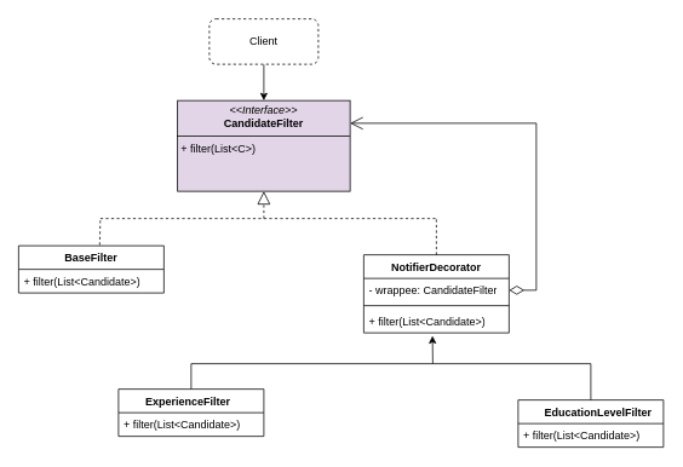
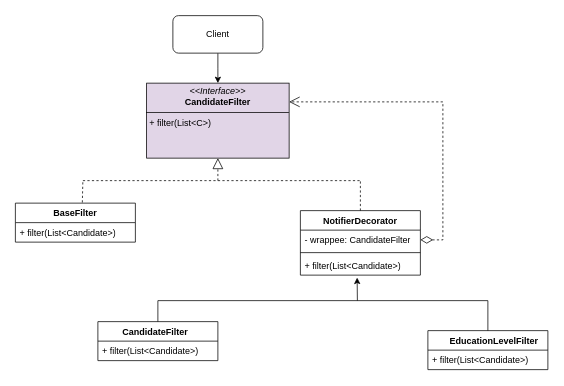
- <mxCell id="3" value="Client" style="rounded=1;whiteSpace=wrap;html=1;dashed=1;" vertex="1" parent="1"><mxGeometry x="230" y="20" width="120" height="50" as="geometry" /></mxCell>
+ <mxCell id="3" value="Client" style="rounded=1;whiteSpace=wrap;html=1;" vertex="1" parent="1"><mxGeometry x="230" y="20" width="120" height="50" as="geometry" /></mxCell>
- <mxCell id="19" value="" style="endArrow=open;html=1;endSize=12;startArrow=diamondThin;startSize=14;startFill=0;edgeStyle=orthogonalEdgeStyle;align=left;verticalAlign=bottom;rounded=0;exitX=1;exitY=0.5;exitDx=0;exitDy=0;entryX=1;entryY=0.25;entryDx=0;entryDy=0;" edge="1" parent="1" source="8" target="4"><mxGeometry x="-1" y="3" relative="1" as="geometry"><mxPoint x="690" y="250" as="sourcePoint" /><mxPoint x="490" y="170" as="targetPoint" /><Array as="points"><mxPoint x="590" y="319" /><mxPoint x="590" y="135" /></Array></mxGeometry></mxCell>
+ <mxCell id="19" value="" style="endArrow=open;html=1;endSize=12;startArrow=diamondThin;startSize=14;startFill=0;edgeStyle=orthogonalEdgeStyle;align=left;verticalAlign=bottom;rounded=0;exitX=1;exitY=0.5;exitDx=0;exitDy=0;entryX=1;entryY=0.25;entryDx=0;entryDy=0;dashed=1;" edge="1" parent="1" source="8" target="4"><mxGeometry x="-1" y="3" relative="1" as="geometry"><mxPoint x="690" y="250" as="sourcePoint" /><mxPoint x="490" y="170" as="targetPoint" /><Array as="points"><mxPoint x="590" y="319" /><mxPoint x="590" y="135" /></Array></mxGeometry></mxCell>
- <mxCell id="11" value="ExperienceFilter&amp;nbsp;&amp;nbsp;" style="swimlane;fontStyle=1;align=center;verticalAlign=top;childLayout=stackLayout;horizontal=1;startSize=26;horizontalStack=0;resizeParent=1;resizeParentMax=0;resizeLast=0;collapsible=1;marginBottom=0;whiteSpace=wrap;html=1;" vertex="1" parent="1"><mxGeometry x="130" y="428" width="160" height="52" as="geometry" /></mxCell>
+ <mxCell id="11" value="CandidateFilter&amp;nbsp;&amp;nbsp;" style="swimlane;fontStyle=1;align=center;verticalAlign=top;childLayout=stackLayout;horizontal=1;startSize=26;horizontalStack=0;resizeParent=1;resizeParentMax=0;resizeLast=0;collapsible=1;marginBottom=0;whiteSpace=wrap;html=1;" vertex="1" parent="1"><mxGeometry x="130" y="428" width="160" height="52" as="geometry" /></mxCell>
